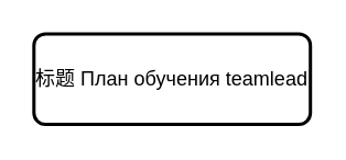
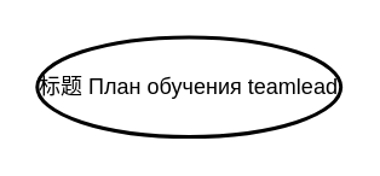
- <mxCell id="2" value="标题 План обучения teamlead" style="rounded=1;absoluteArcSize=1;arcSize=14;whiteSpace=wrap;strokeWidth=2;" vertex="1" parent="1"><mxGeometry x="20" y="20" width="167" height="55" as="geometry" /></mxCell>
+ <mxCell id="2" value="标题 План обучения teamlead" style="ellipse;absoluteArcSize=1;arcSize=14;whiteSpace=wrap;strokeWidth=2;" vertex="1" parent="1"><mxGeometry x="20" y="20" width="167" height="55" as="geometry" /></mxCell>
